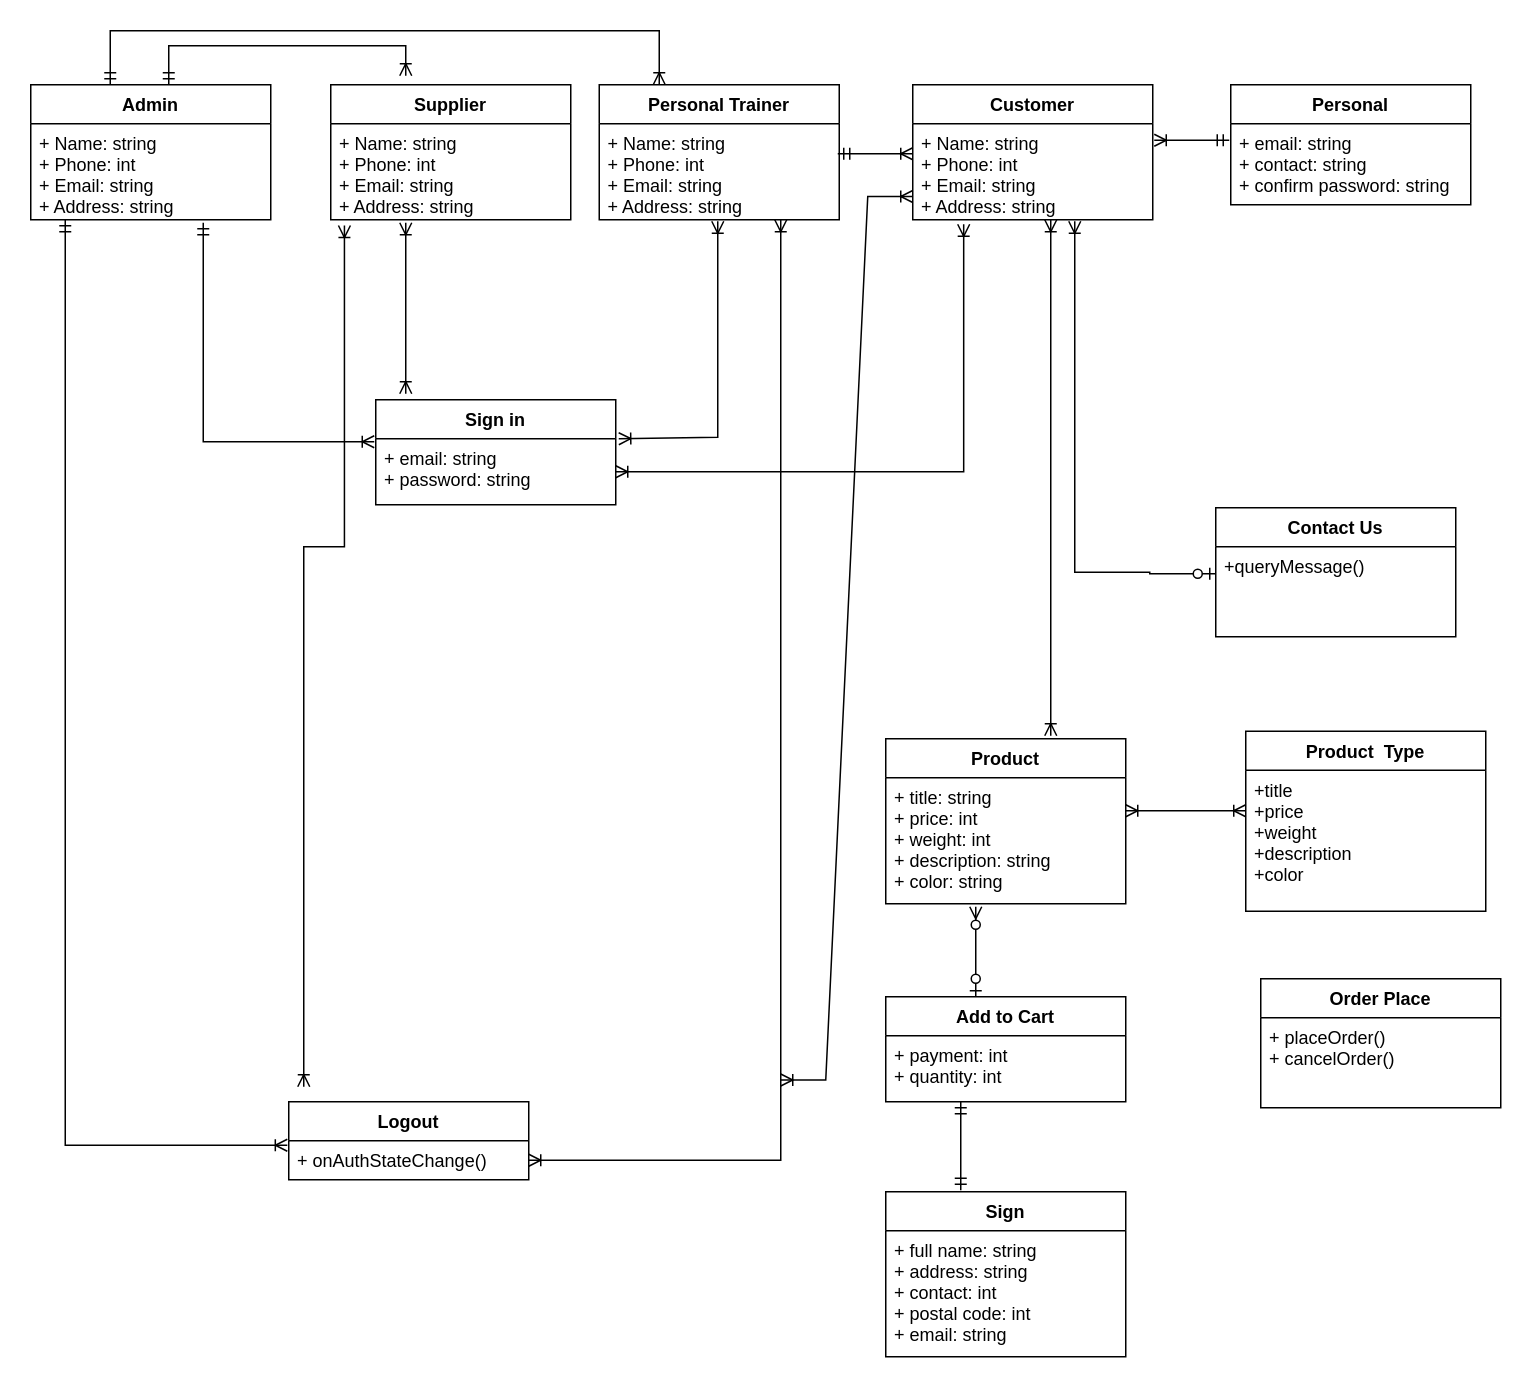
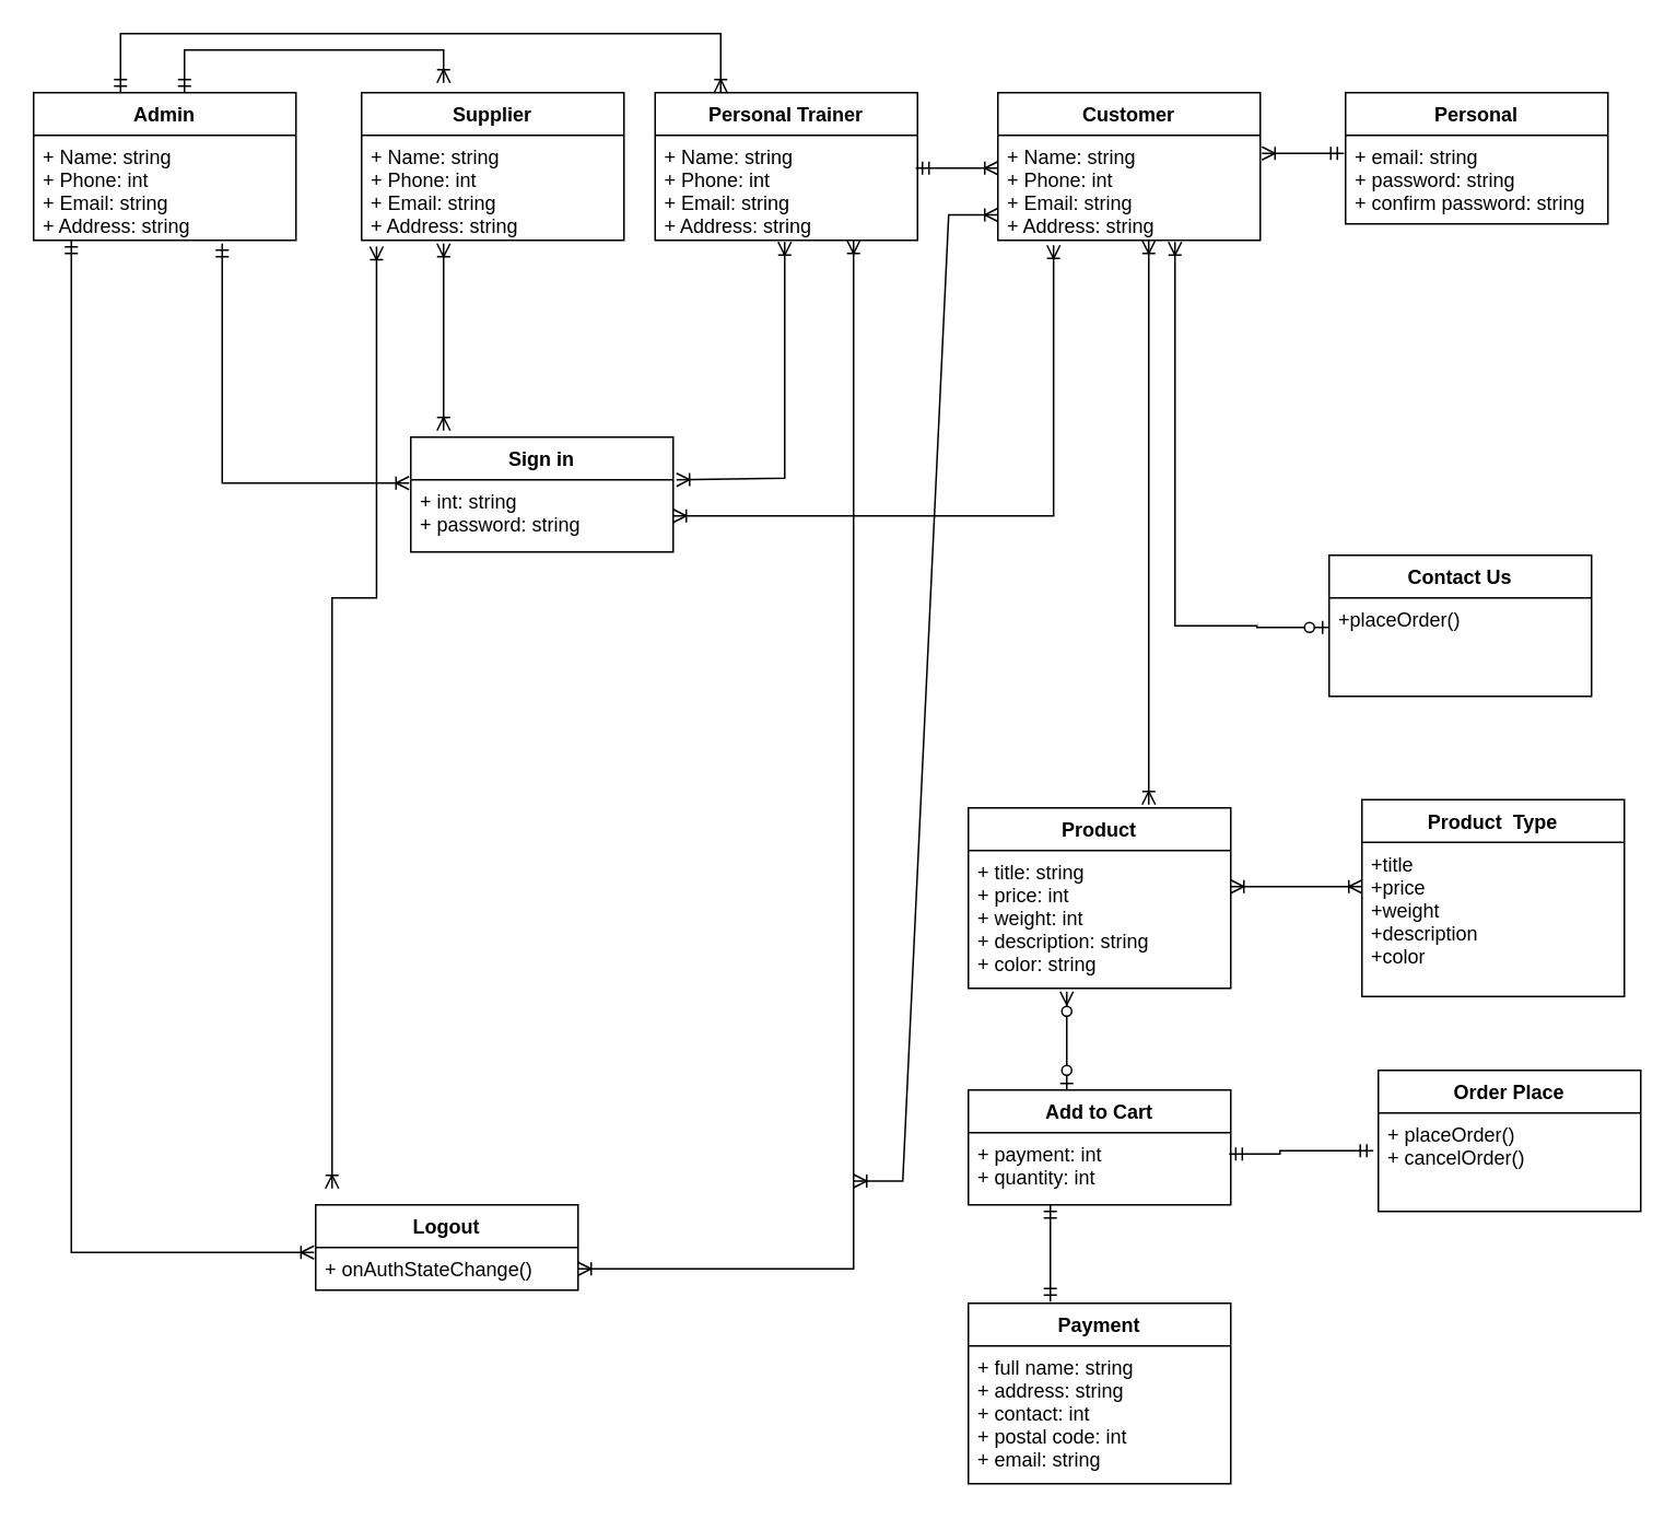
- <mxCell id="3" value="+ email: string&#10;+ contact: string&#10;+ confirm password: string" style="text;strokeColor=none;fillColor=none;align=left;verticalAlign=top;spacingLeft=4;spacingRight=4;overflow=hidden;rotatable=0;points=[[0,0.5],[1,0.5]];portConstraint=eastwest;" parent="2" vertex="1"><mxGeometry y="26" width="160" height="54" as="geometry" /></mxCell>
+ <mxCell id="3" value="+ email: string&#10;+ password: string&#10;+ confirm password: string" style="text;strokeColor=none;fillColor=none;align=left;verticalAlign=top;spacingLeft=4;spacingRight=4;overflow=hidden;rotatable=0;points=[[0,0.5],[1,0.5]];portConstraint=eastwest;" parent="2" vertex="1"><mxGeometry y="26" width="160" height="54" as="geometry" /></mxCell>
- <mxCell id="32" value="+ email: string&#10;+ password: string" style="text;strokeColor=none;fillColor=none;align=left;verticalAlign=top;spacingLeft=4;spacingRight=4;overflow=hidden;rotatable=0;points=[[0,0.5],[1,0.5]];portConstraint=eastwest;" parent="31" vertex="1"><mxGeometry y="26" width="160" height="44" as="geometry" /></mxCell>
+ <mxCell id="32" value="+ int: string&#10;+ password: string" style="text;strokeColor=none;fillColor=none;align=left;verticalAlign=top;spacingLeft=4;spacingRight=4;overflow=hidden;rotatable=0;points=[[0,0.5],[1,0.5]];portConstraint=eastwest;" parent="31" vertex="1"><mxGeometry y="26" width="160" height="44" as="geometry" /></mxCell>
- <mxCell id="20" value="+queryMessage()" style="text;strokeColor=none;fillColor=none;align=left;verticalAlign=top;spacingLeft=4;spacingRight=4;overflow=hidden;rotatable=0;points=[[0,0.5],[1,0.5]];portConstraint=eastwest;" parent="19" vertex="1"><mxGeometry y="26" width="160" height="60" as="geometry" /></mxCell>
+ <mxCell id="20" value="+placeOrder()" style="text;strokeColor=none;fillColor=none;align=left;verticalAlign=top;spacingLeft=4;spacingRight=4;overflow=hidden;rotatable=0;points=[[0,0.5],[1,0.5]];portConstraint=eastwest;" parent="19" vertex="1"><mxGeometry y="26" width="160" height="60" as="geometry" /></mxCell>
+ <mxCell id="41" value="" style="edgeStyle=elbowEdgeStyle;fontSize=12;html=1;endArrow=ERmandOne;startArrow=ERmandOne;rounded=0;entryX=0.994;entryY=0.295;entryDx=0;entryDy=0;entryPerimeter=0;exitX=-0.019;exitY=0.383;exitDx=0;exitDy=0;exitPerimeter=0;" parent="1" source="24" target="7" edge="1"><mxGeometry x="1" y="-271" width="100" height="100" relative="1" as="geometry"><mxPoint x="790" y="779" as="sourcePoint" /><mxPoint x="760" y="710" as="targetPoint" /><Array as="points"><mxPoint x="780" y="708" /></Array><mxPoint x="-1" y="-20" as="offset" /></mxGeometry></mxCell>
- <mxCell id="4" value="Sign" style="swimlane;fontStyle=1;align=center;verticalAlign=top;childLayout=stackLayout;horizontal=1;startSize=26;horizontalStack=0;resizeParent=1;resizeParentMax=0;resizeLast=0;collapsible=1;marginBottom=0;movable=0;resizable=0;rotatable=0;deletable=0;editable=0;connectable=0;" parent="1" vertex="1"><mxGeometry x="590" y="794" width="160" height="110" as="geometry" /></mxCell>
+ <mxCell id="4" value="Payment" style="swimlane;fontStyle=1;align=center;verticalAlign=top;childLayout=stackLayout;horizontal=1;startSize=26;horizontalStack=0;resizeParent=1;resizeParentMax=0;resizeLast=0;collapsible=1;marginBottom=0;movable=0;resizable=0;rotatable=0;deletable=0;editable=0;connectable=0;" parent="1" vertex="1"><mxGeometry x="590" y="794" width="160" height="110" as="geometry" /></mxCell>
